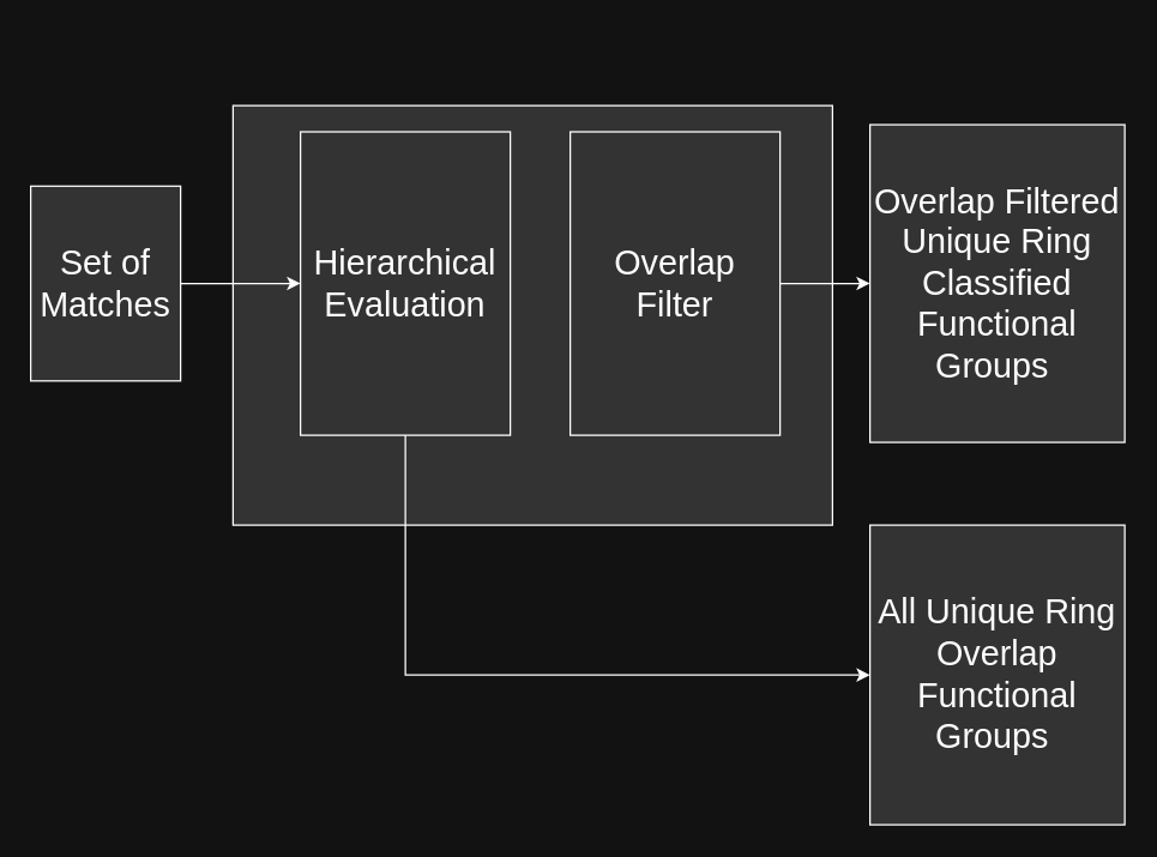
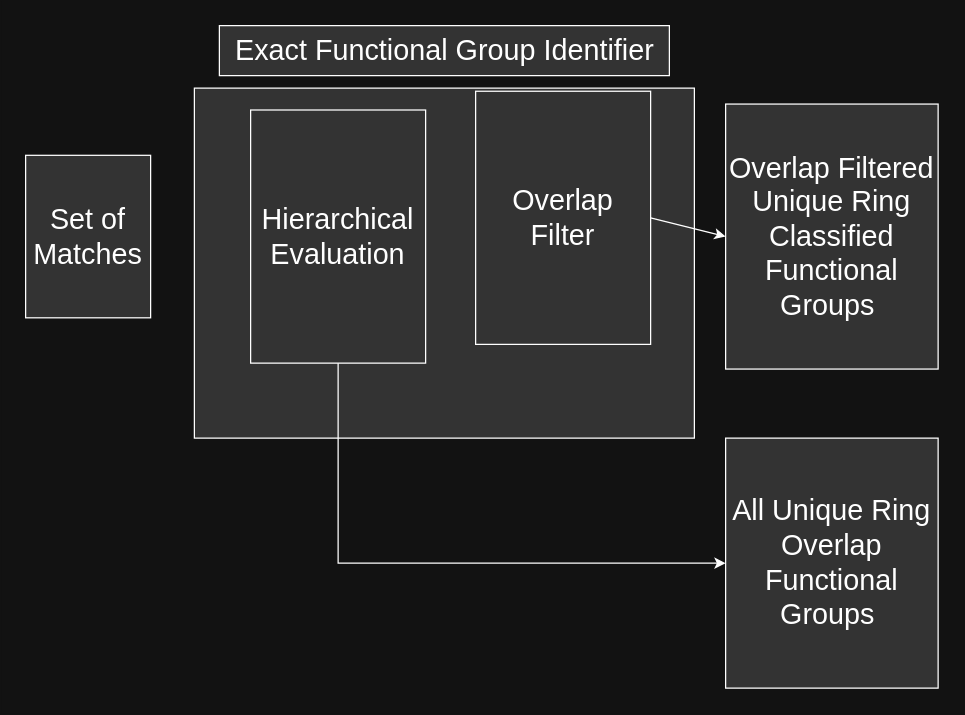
+ <mxCell id="2" value="&lt;font style=&quot;font-size: 23px;&quot;&gt;Exact Functional Group Identifier&lt;/font&gt;" style="text;html=1;align=center;verticalAlign=middle;resizable=0;points=[];autosize=1;strokeColor=#FFFFFF;fillColor=#333333;fontSize=23;fontColor=#FFFFFF;labelBorderColor=none;labelBackgroundColor=none;" parent="1" vertex="1"><mxGeometry x="175" y="20" width="360" height="40" as="geometry" /></mxCell>
- <mxCell id="4" value="" style="edgeStyle=orthogonalEdgeStyle;rounded=0;orthogonalLoop=1;jettySize=auto;html=1;fontSize=13;entryX=0;entryY=0.5;entryDx=0;entryDy=0;strokeColor=#FFFFFF;exitX=1;exitY=0.5;exitDx=0;exitDy=0;" parent="1" source="6" target="5" edge="1"><mxGeometry relative="1" as="geometry"><mxPoint x="120" y="135" as="sourcePoint" /></mxGeometry></mxCell>
- <mxCell id="10" value="Overlap Filter" style="rounded=0;whiteSpace=wrap;html=1;fillColor=#333333;fontColor=#FFFFFF;labelBorderColor=none;labelBackgroundColor=none;strokeColor=#FFFFFF;fontSize=23;" vertex="1" parent="1"><mxGeometry x="380" y="87.5" width="140" height="202.5" as="geometry" /></mxCell>
+ <mxCell id="10" value="Overlap Filter" style="rounded=0;whiteSpace=wrap;html=1;fillColor=#333333;fontColor=#FFFFFF;labelBorderColor=none;labelBackgroundColor=none;strokeColor=#FFFFFF;fontSize=23;" vertex="1" parent="1"><mxGeometry x="380" y="72.5" width="140" height="202.5" as="geometry" /></mxCell>
